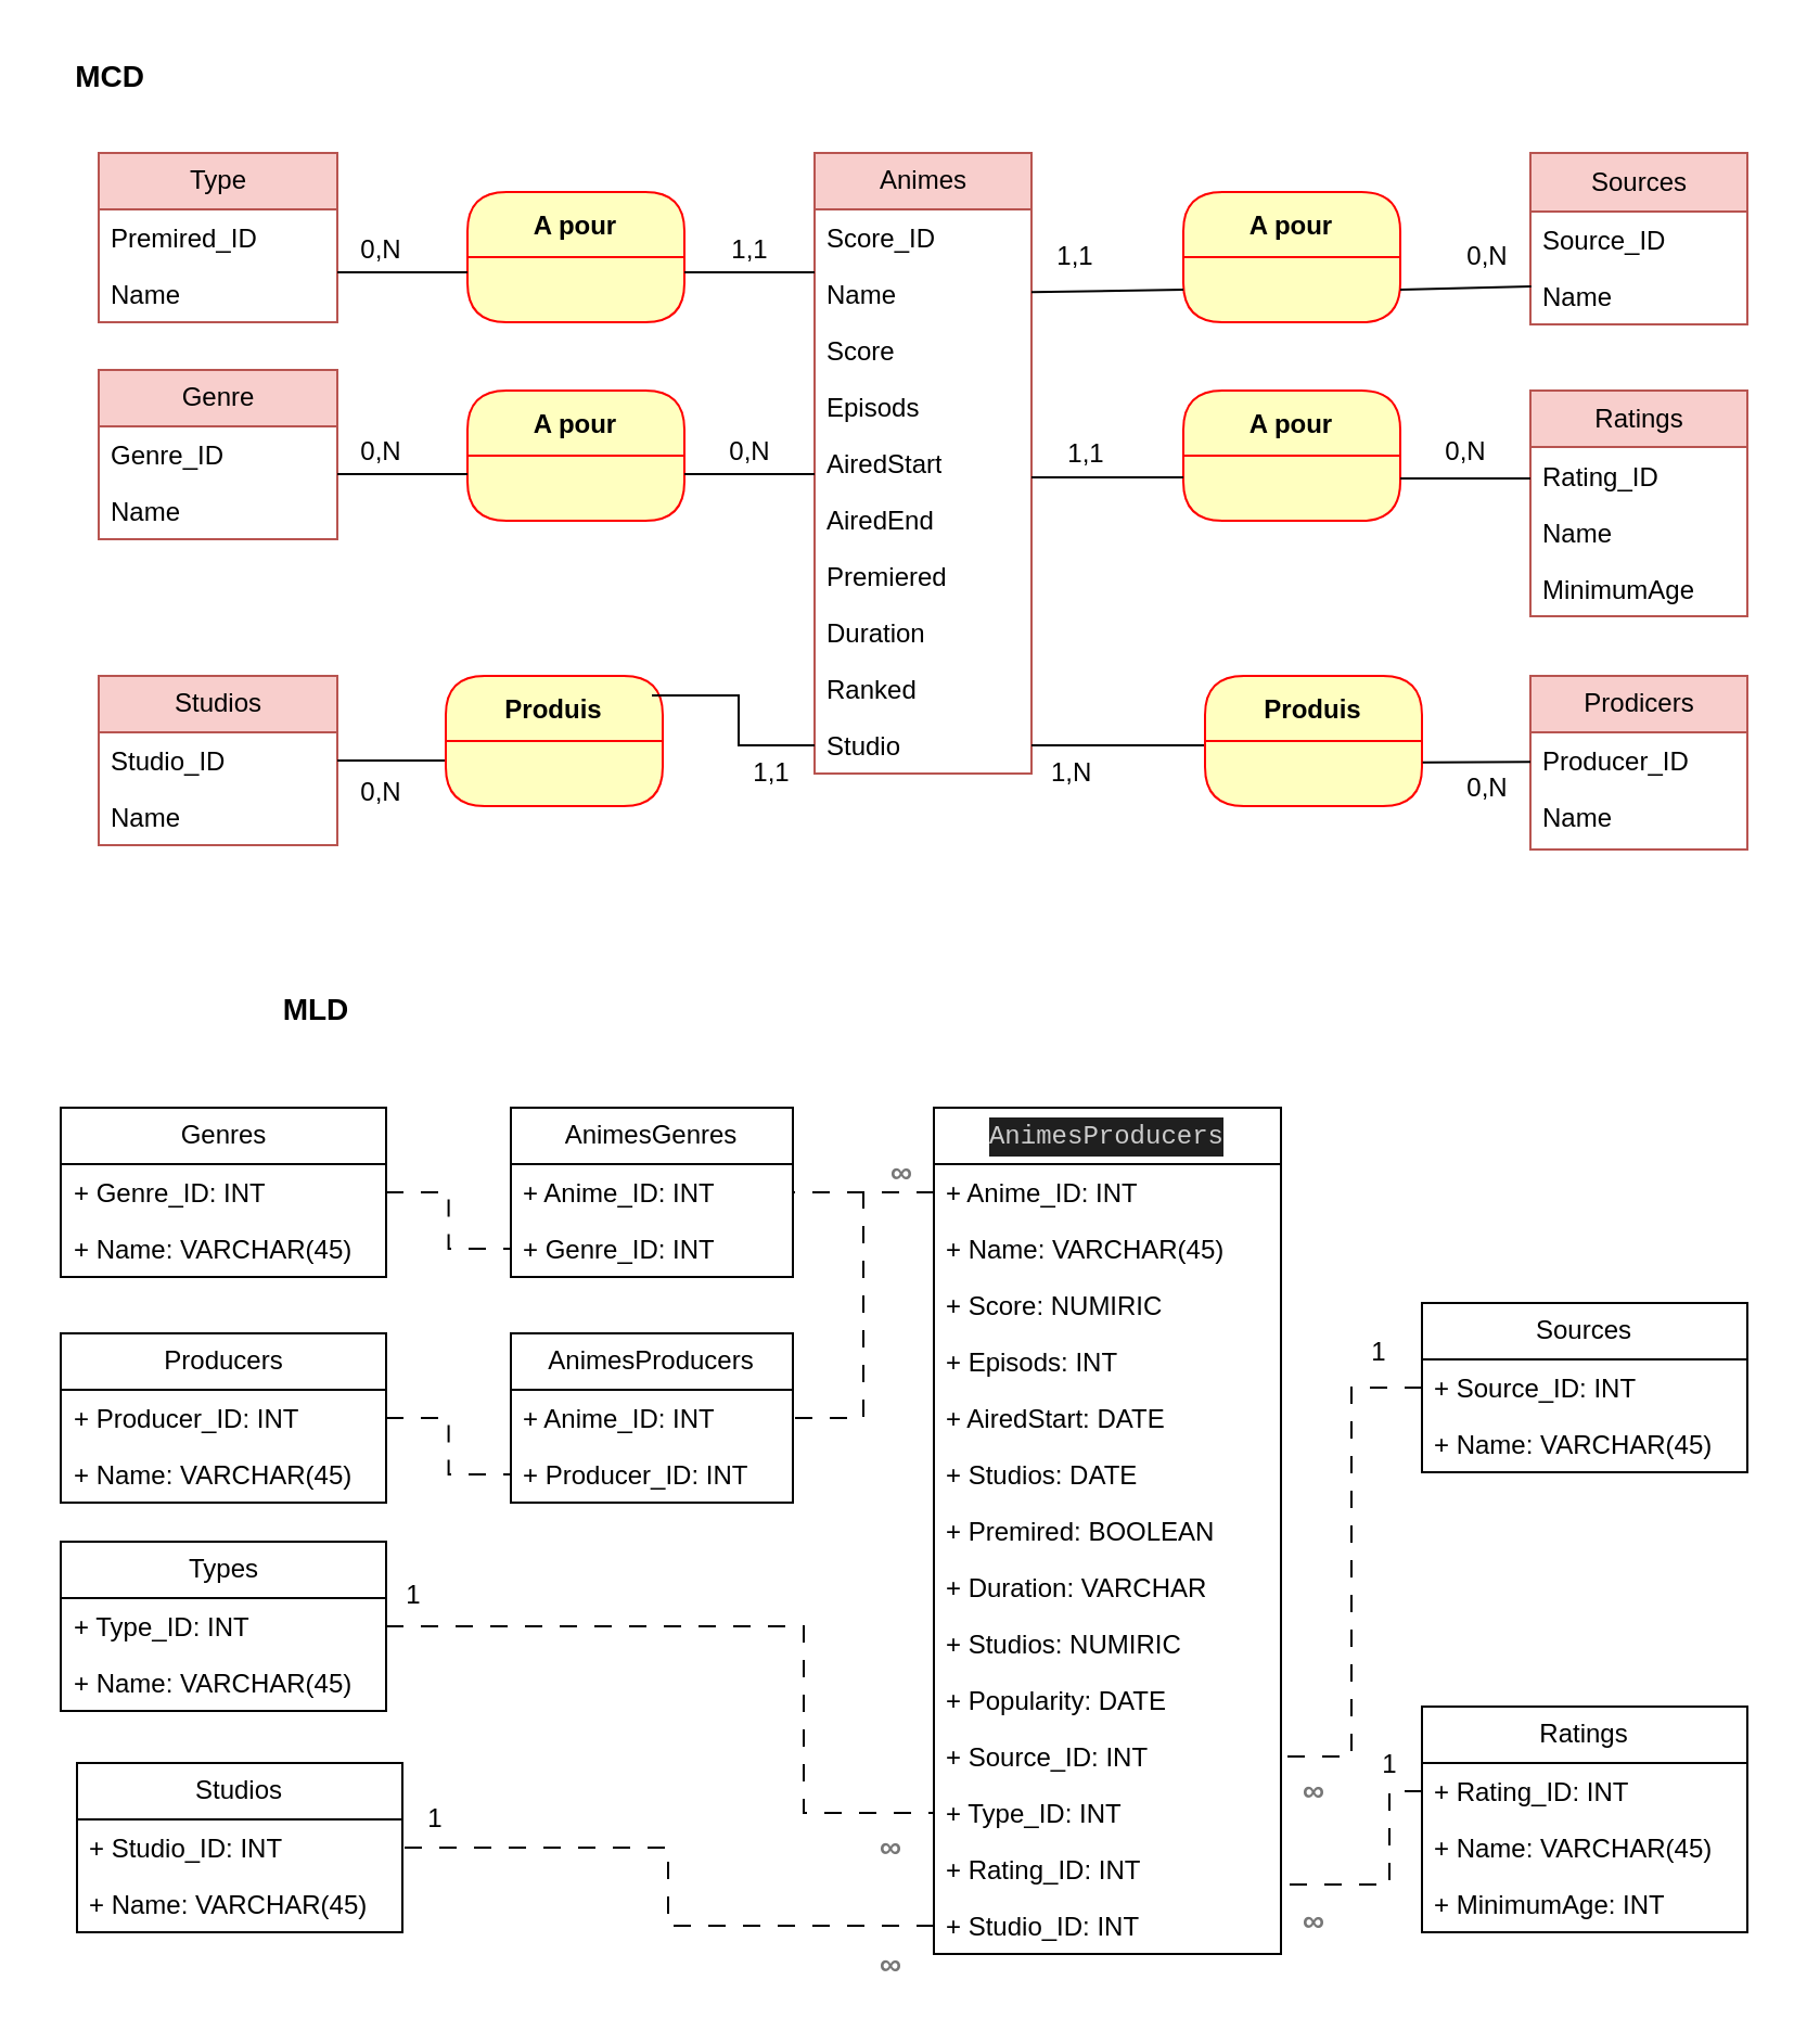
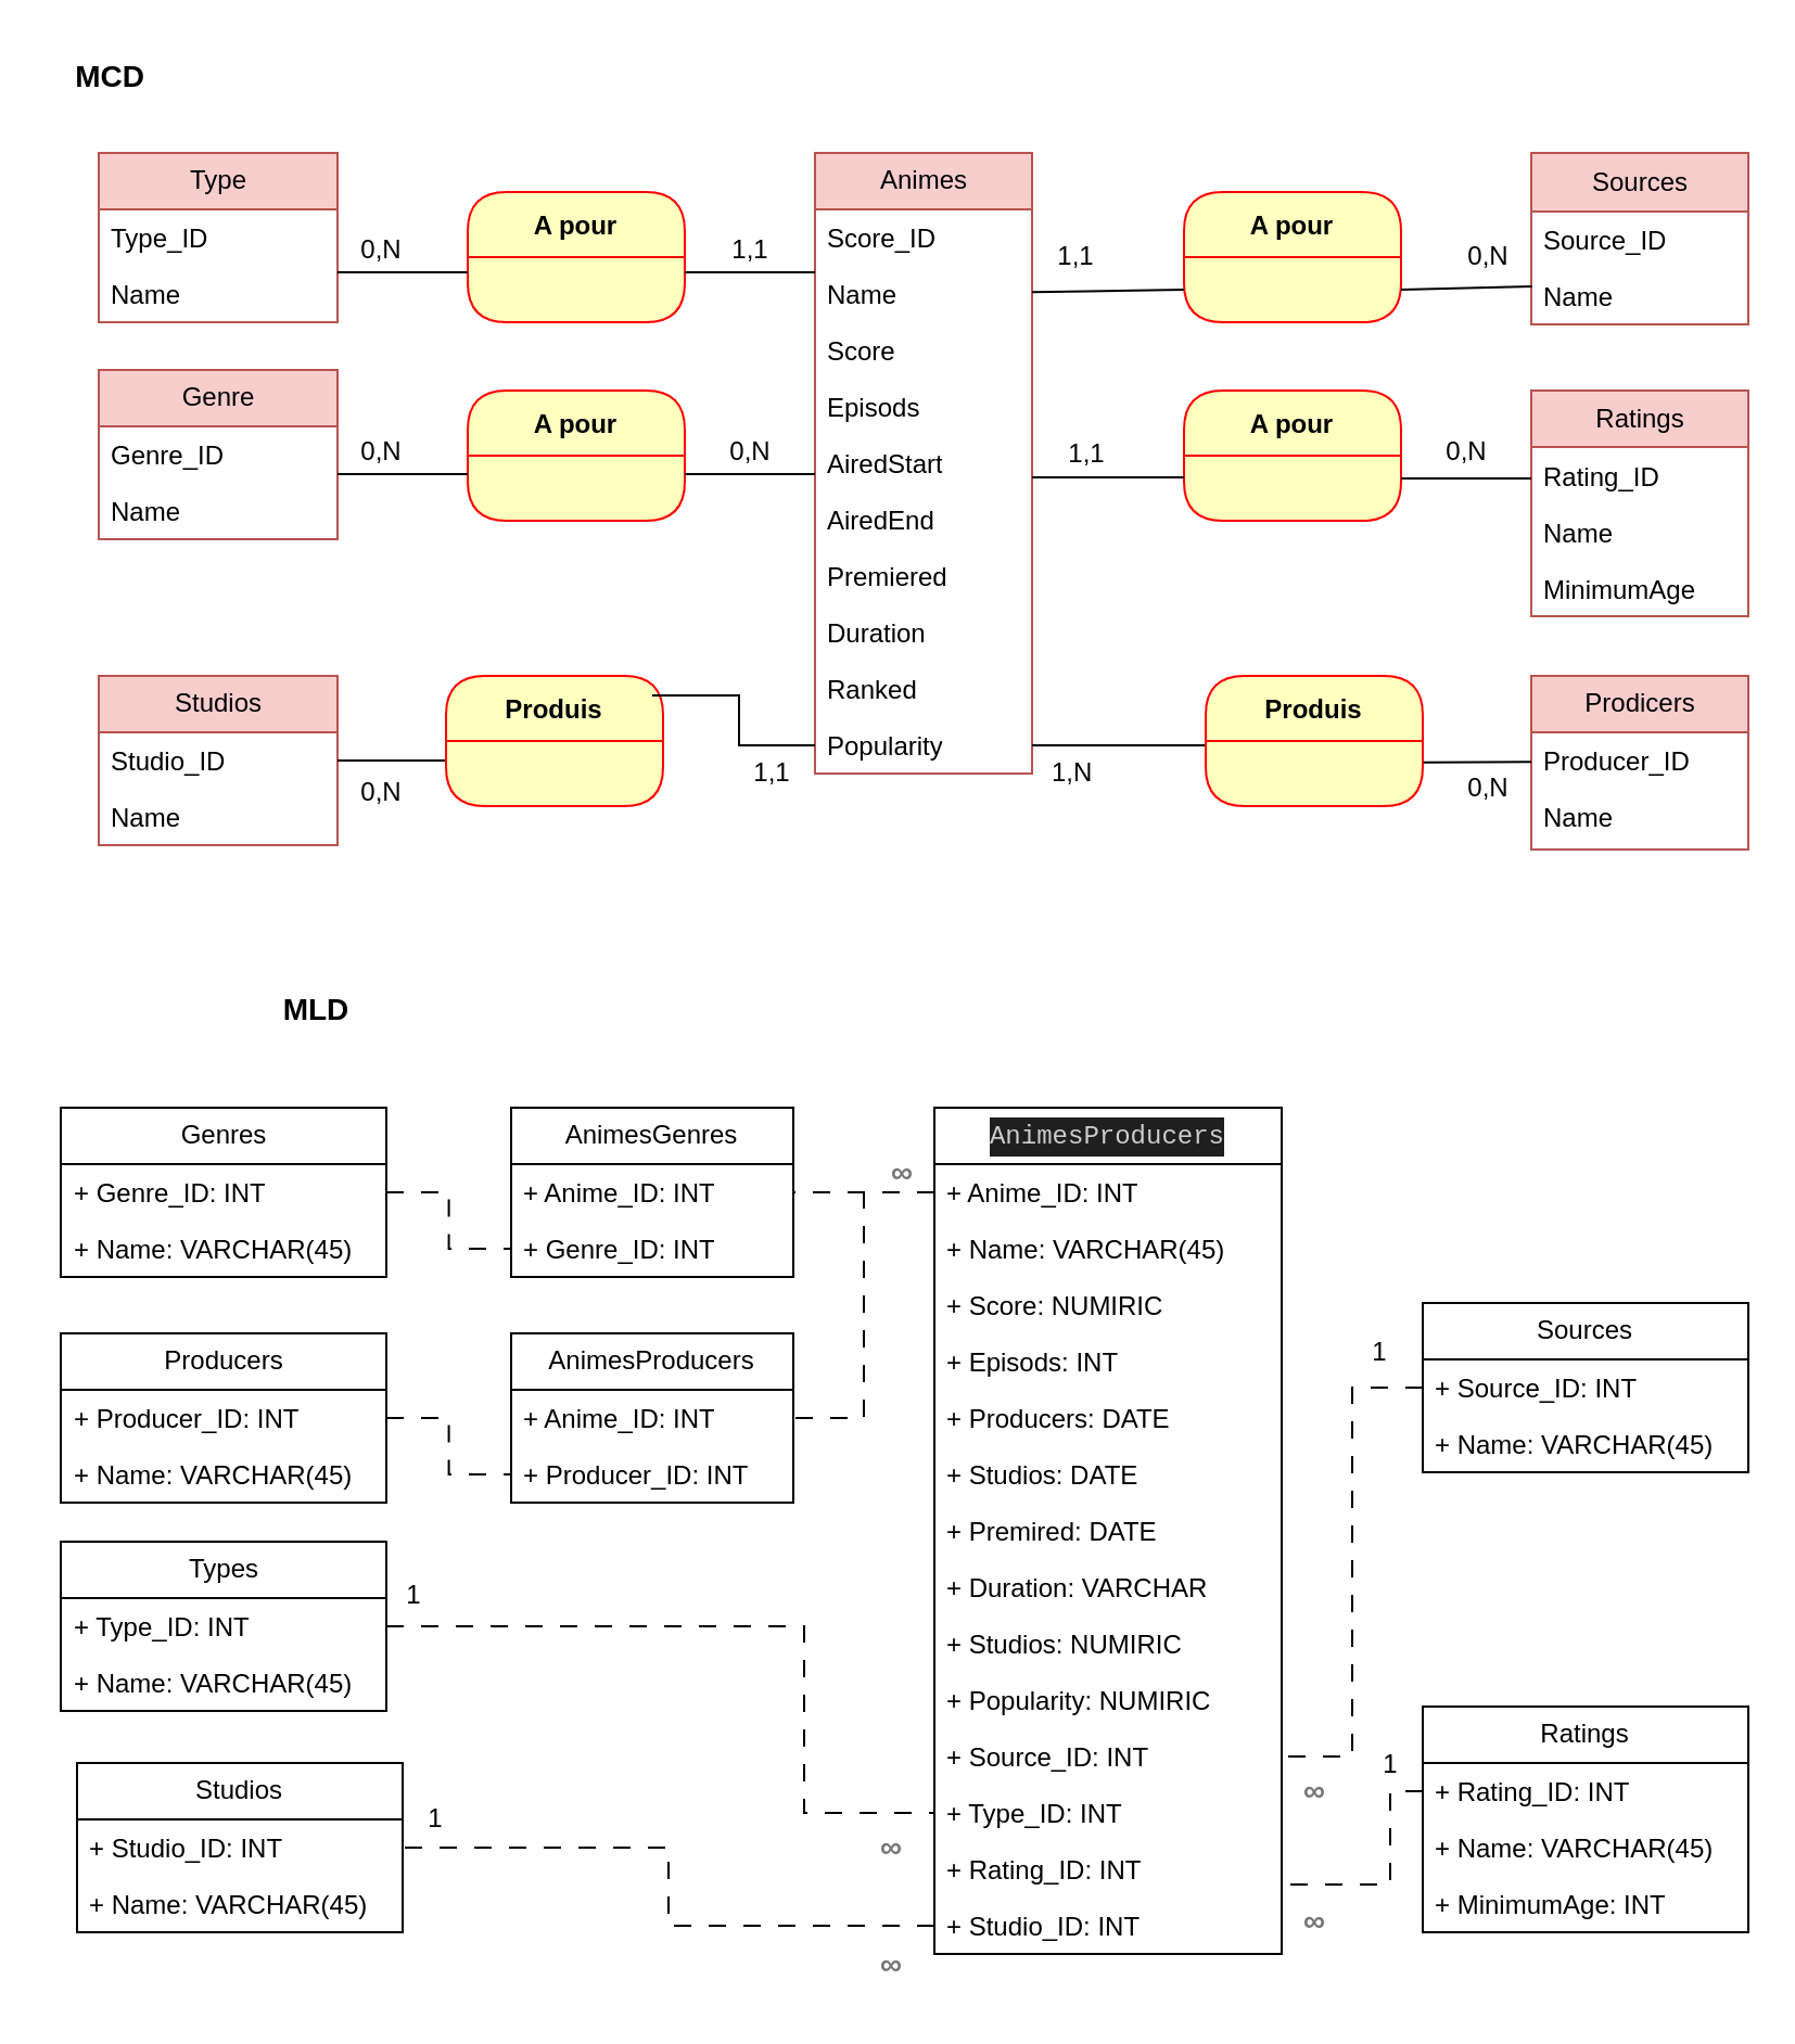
- <mxCell id="18" value="Premired_ID" style="text;strokeColor=none;fillColor=none;align=left;verticalAlign=top;spacingLeft=4;spacingRight=4;overflow=hidden;rotatable=0;points=[[0,0.5],[1,0.5]];portConstraint=eastwest;whiteSpace=wrap;html=1;" vertex="1" parent="17"><mxGeometry y="26" width="110" height="26" as="geometry" /></mxCell>
+ <mxCell id="18" value="Type_ID" style="text;strokeColor=none;fillColor=none;align=left;verticalAlign=top;spacingLeft=4;spacingRight=4;overflow=hidden;rotatable=0;points=[[0,0.5],[1,0.5]];portConstraint=eastwest;whiteSpace=wrap;html=1;" vertex="1" parent="17"><mxGeometry y="26" width="110" height="26" as="geometry" /></mxCell>
- <mxCell id="13" value="Studio" style="text;strokeColor=none;fillColor=none;align=left;verticalAlign=top;spacingLeft=4;spacingRight=4;overflow=hidden;rotatable=0;points=[[0,0.5],[1,0.5]];portConstraint=eastwest;whiteSpace=wrap;html=1;" vertex="1" parent="2"><mxGeometry y="260" width="100" height="26" as="geometry" /></mxCell>
+ <mxCell id="13" value="Popularity" style="text;strokeColor=none;fillColor=none;align=left;verticalAlign=top;spacingLeft=4;spacingRight=4;overflow=hidden;rotatable=0;points=[[0,0.5],[1,0.5]];portConstraint=eastwest;whiteSpace=wrap;html=1;" vertex="1" parent="2"><mxGeometry y="260" width="100" height="26" as="geometry" /></mxCell>
- <mxCell id="68" value="+ AiredStart: DATE" style="text;strokeColor=none;fillColor=none;align=left;verticalAlign=top;spacingLeft=4;spacingRight=4;overflow=hidden;rotatable=0;points=[[0,0.5],[1,0.5]];portConstraint=eastwest;whiteSpace=wrap;html=1;" vertex="1" parent="63"><mxGeometry y="130" width="160" height="26" as="geometry" /></mxCell>
+ <mxCell id="68" value="+ Producers: DATE" style="text;strokeColor=none;fillColor=none;align=left;verticalAlign=top;spacingLeft=4;spacingRight=4;overflow=hidden;rotatable=0;points=[[0,0.5],[1,0.5]];portConstraint=eastwest;whiteSpace=wrap;html=1;" vertex="1" parent="63"><mxGeometry y="130" width="160" height="26" as="geometry" /></mxCell>
- <mxCell id="70" value="+ Premired: BOOLEAN" style="text;strokeColor=none;fillColor=none;align=left;verticalAlign=top;spacingLeft=4;spacingRight=4;overflow=hidden;rotatable=0;points=[[0,0.5],[1,0.5]];portConstraint=eastwest;whiteSpace=wrap;html=1;" vertex="1" parent="63"><mxGeometry y="182" width="160" height="26" as="geometry" /></mxCell>
+ <mxCell id="70" value="+ Premired: DATE" style="text;strokeColor=none;fillColor=none;align=left;verticalAlign=top;spacingLeft=4;spacingRight=4;overflow=hidden;rotatable=0;points=[[0,0.5],[1,0.5]];portConstraint=eastwest;whiteSpace=wrap;html=1;" vertex="1" parent="63"><mxGeometry y="182" width="160" height="26" as="geometry" /></mxCell>
- <mxCell id="73" value="+ Popularity: DATE" style="text;strokeColor=none;fillColor=none;align=left;verticalAlign=top;spacingLeft=4;spacingRight=4;overflow=hidden;rotatable=0;points=[[0,0.5],[1,0.5]];portConstraint=eastwest;whiteSpace=wrap;html=1;" vertex="1" parent="63"><mxGeometry y="260" width="160" height="26" as="geometry" /></mxCell>
+ <mxCell id="73" value="+ Popularity: NUMIRIC" style="text;strokeColor=none;fillColor=none;align=left;verticalAlign=top;spacingLeft=4;spacingRight=4;overflow=hidden;rotatable=0;points=[[0,0.5],[1,0.5]];portConstraint=eastwest;whiteSpace=wrap;html=1;" vertex="1" parent="63"><mxGeometry y="260" width="160" height="26" as="geometry" /></mxCell>
